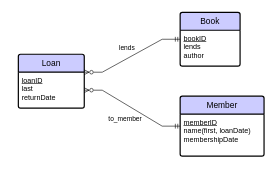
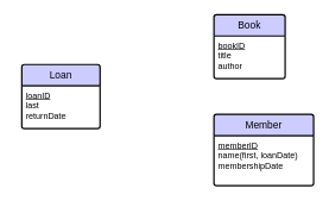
- <mxCell id="5" value="&lt;u&gt;bookID&lt;/u&gt;&lt;div&gt;lends&lt;/div&gt;&lt;div&gt;author&lt;/div&gt;" style="align=left;strokeColor=none;fillColor=none;spacingLeft=4;fontSize=12;verticalAlign=top;resizable=0;rotatable=0;part=1;html=1;" parent="4" vertex="1"><mxGeometry y="30" width="100" height="60" as="geometry" /></mxCell>
+ <mxCell id="5" value="&lt;u&gt;bookID&lt;/u&gt;&lt;div&gt;title&lt;/div&gt;&lt;div&gt;author&lt;/div&gt;" style="align=left;strokeColor=none;fillColor=none;spacingLeft=4;fontSize=12;verticalAlign=top;resizable=0;rotatable=0;part=1;html=1;" parent="4" vertex="1"><mxGeometry y="30" width="100" height="60" as="geometry" /></mxCell>
- <mxCell id="10" value="" style="edgeStyle=entityRelationEdgeStyle;fontSize=12;html=1;endArrow=ERzeroToMany;rounded=0;startArrow=ERmandOne;startFill=0;entryX=1;entryY=0;entryDx=0;entryDy=0;endFill=0;" parent="1" source="4" target="3" edge="1"><mxGeometry width="100" height="100" relative="1" as="geometry"><mxPoint x="310" y="260" as="sourcePoint" /><mxPoint x="150" y="145" as="targetPoint" /><Array as="points"><mxPoint x="90" y="250" /><mxPoint x="30" y="240" /><mxPoint x="210" y="220" /><mxPoint x="190" y="170" /><mxPoint x="220" y="250" /><mxPoint x="80" y="240" /></Array></mxGeometry></mxCell>
- <mxCell id="11" value="lends" style="edgeLabel;html=1;align=center;verticalAlign=middle;resizable=0;points=[];" parent="10" vertex="1" connectable="0"><mxGeometry x="-0.018" y="-1" relative="1" as="geometry"><mxPoint x="-11" y="-11" as="offset" /></mxGeometry></mxCell>
- <mxCell id="8" value="" style="edgeStyle=entityRelationEdgeStyle;fontSize=12;html=1;endArrow=ERzeroToMany;rounded=0;startArrow=ERmandOne;startFill=0;entryX=1;entryY=0.5;entryDx=0;entryDy=0;endFill=0;" parent="1" source="6" target="3" edge="1"><mxGeometry width="100" height="100" relative="1" as="geometry"><mxPoint x="240" y="230" as="sourcePoint" /><mxPoint x="220" y="240" as="targetPoint" /><Array as="points"><mxPoint x="80" y="240" /><mxPoint x="20" y="230" /><mxPoint x="200" y="210" /><mxPoint x="180" y="160" /><mxPoint x="210" y="240" /><mxPoint x="70" y="230" /></Array></mxGeometry></mxCell>
- <mxCell id="9" value="to_member" style="edgeLabel;html=1;align=center;verticalAlign=middle;resizable=0;points=[];" parent="8" vertex="1" connectable="0"><mxGeometry x="0.035" y="1" relative="1" as="geometry"><mxPoint x="-10" y="18" as="offset" /></mxGeometry></mxCell>
